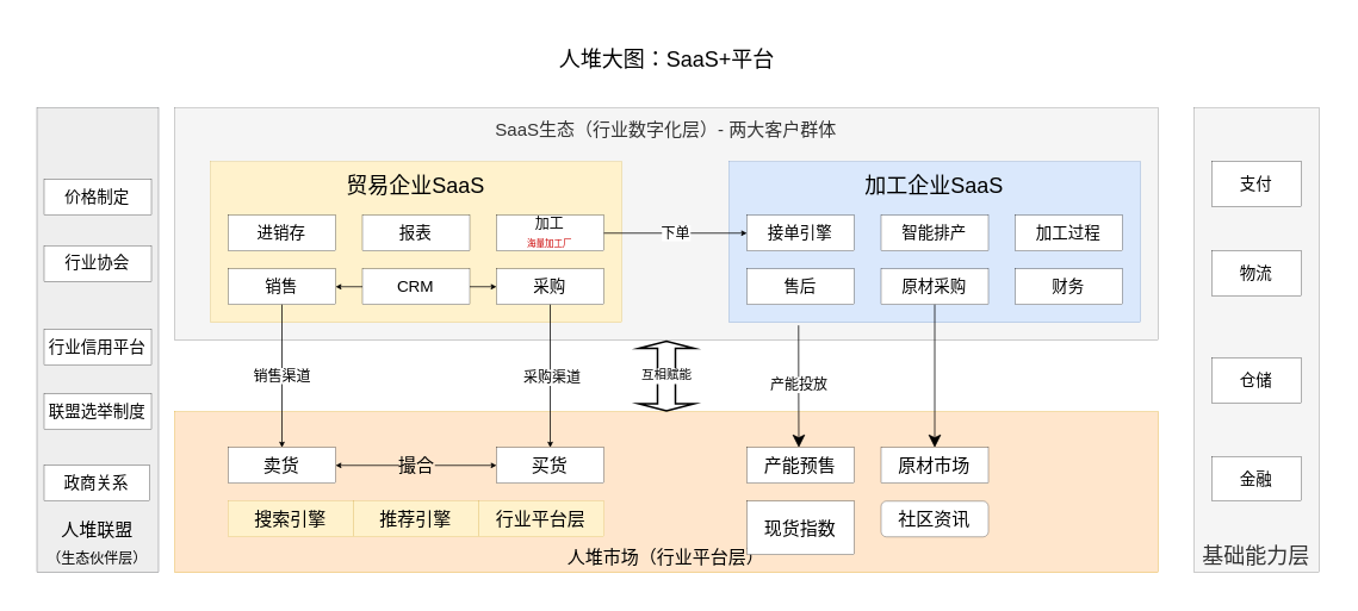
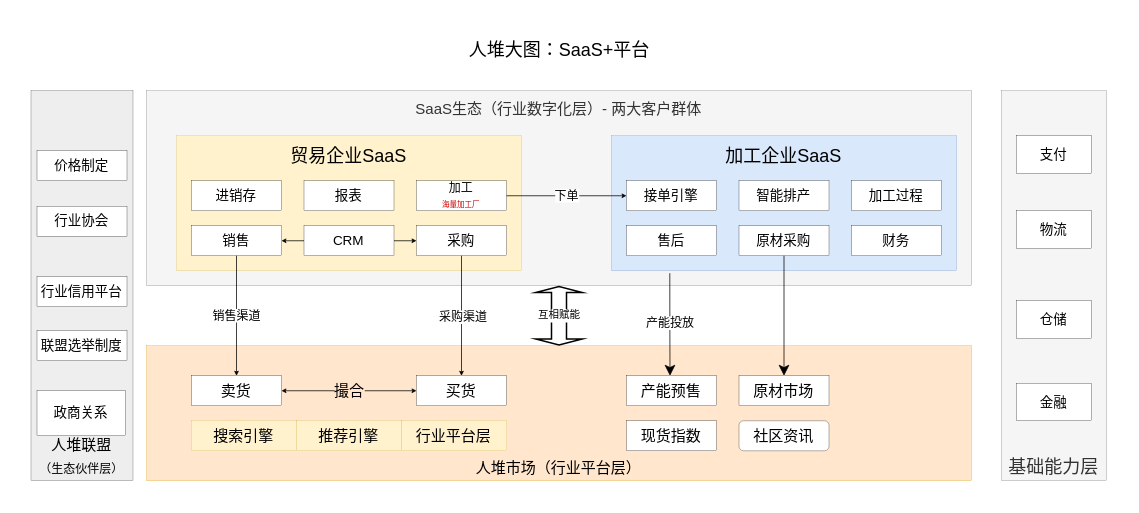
- <mxCell id="45" value="政商关系" style="rounded=0;whiteSpace=wrap;html=1;fontSize=9;strokeWidth=0.2;" vertex="1" parent="1"><mxGeometry x="24" y="260" width="59" height="20" as="geometry" /></mxCell>
+ <mxCell id="45" value="政商关系" style="rounded=0;whiteSpace=wrap;html=1;fontSize=9;strokeWidth=0.2;" vertex="1" parent="1"><mxGeometry x="24" y="260" width="59" height="30" as="geometry" /></mxCell>
- <mxCell id="38" value="现货指数" style="rounded=0;whiteSpace=wrap;html=1;fontSize=10;strokeWidth=0.2;" vertex="1" parent="1"><mxGeometry x="417" y="280" width="60" height="30" as="geometry" /></mxCell>
+ <mxCell id="38" value="现货指数" style="rounded=0;whiteSpace=wrap;html=1;fontSize=10;strokeWidth=0.2;" vertex="1" parent="1"><mxGeometry x="417" y="280" width="60" height="20" as="geometry" /></mxCell>
